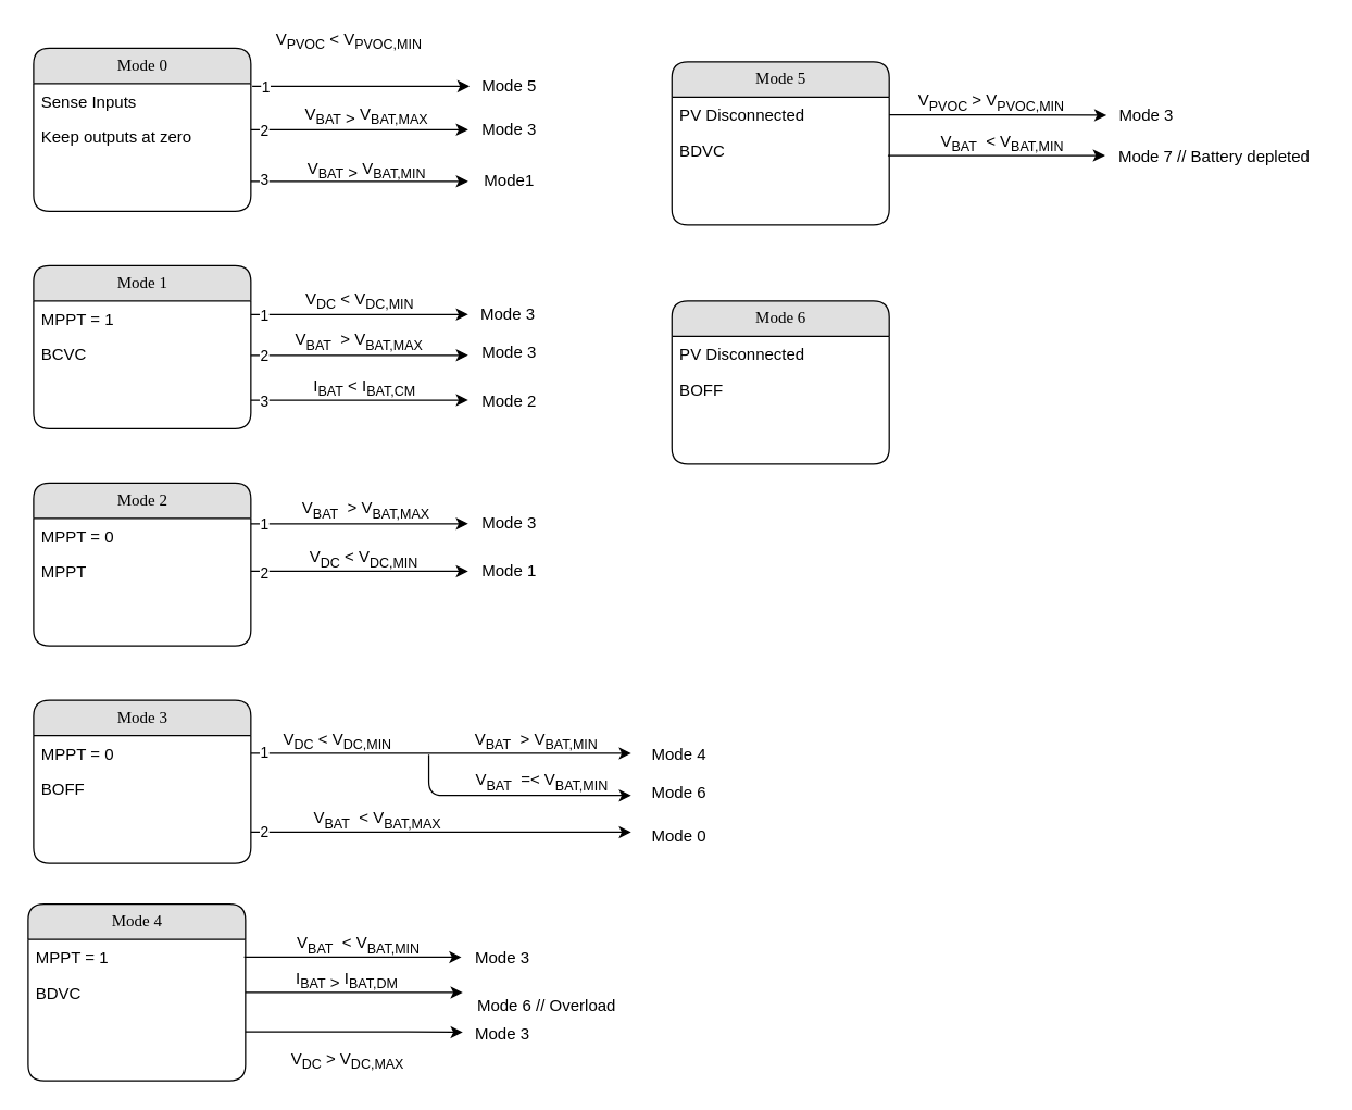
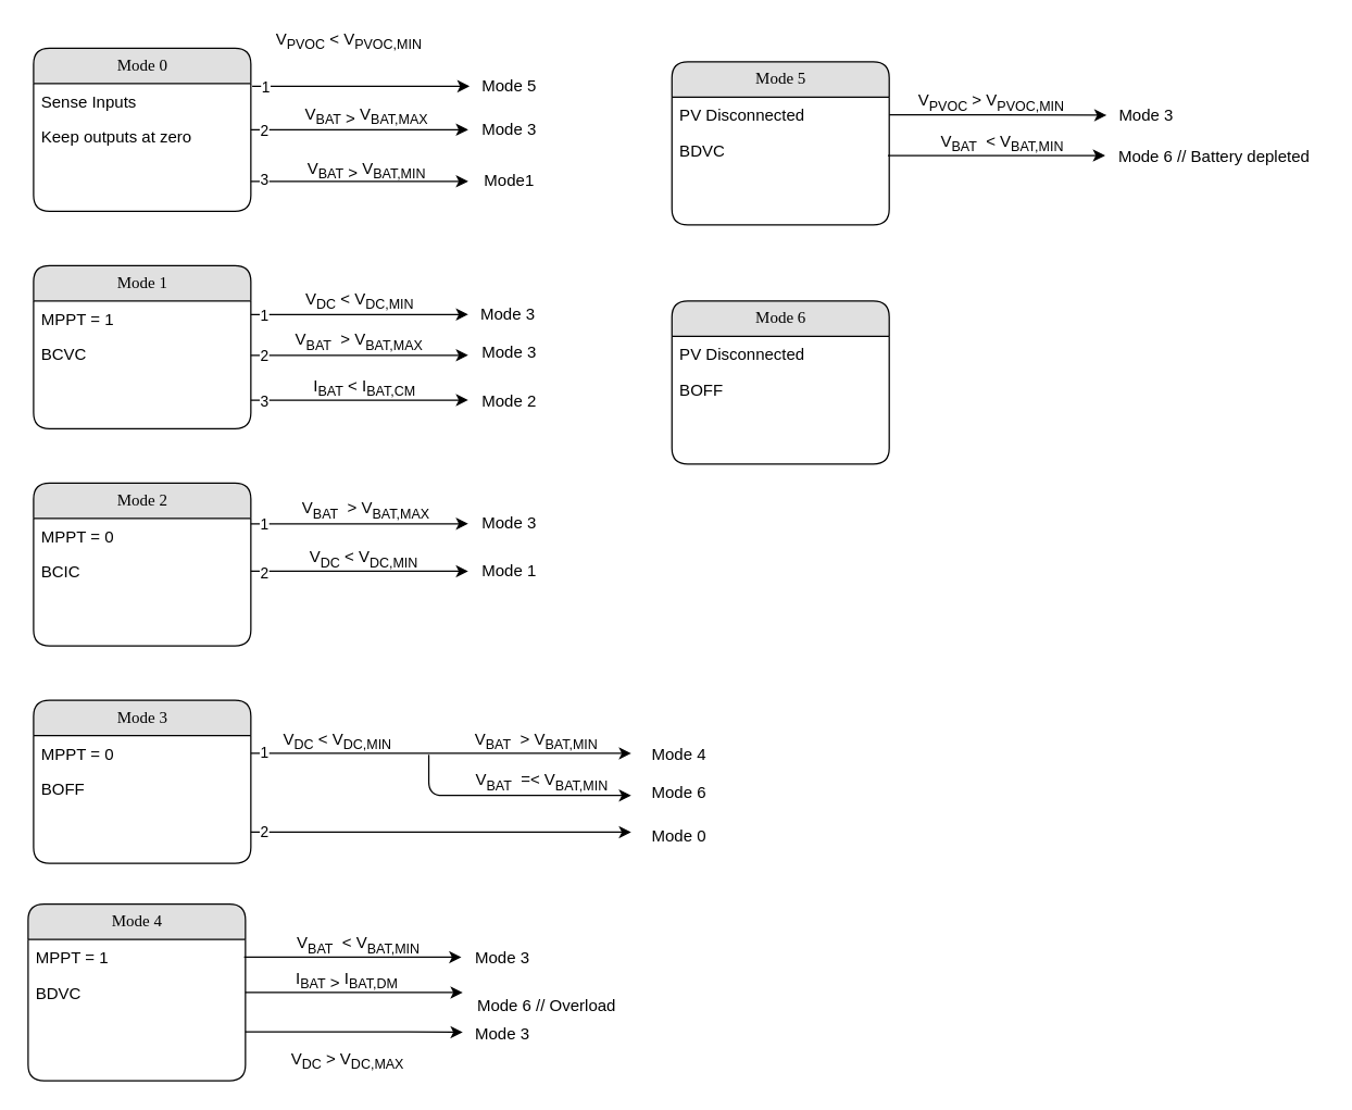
- <mxCell id="78" value="Mode 7 // Battery depleted" style="text;html=1;align=center;verticalAlign=middle;resizable=0;points=[];autosize=1;" vertex="1" parent="1"><mxGeometry x="813" y="105" width="160" height="20" as="geometry" /></mxCell>
+ <mxCell id="78" value="Mode 6 // Battery depleted" style="text;html=1;align=center;verticalAlign=middle;resizable=0;points=[];autosize=1;" vertex="1" parent="1"><mxGeometry x="813" y="105" width="160" height="20" as="geometry" /></mxCell>
- <mxCell id="11" value="MPPT" style="text;html=1;strokeColor=none;fillColor=none;spacingLeft=4;spacingRight=4;whiteSpace=wrap;overflow=hidden;rotatable=0;points=[[0,0.5],[1,0.5]];portConstraint=eastwest;" vertex="1" parent="9"><mxGeometry y="52" width="160" height="26" as="geometry" /></mxCell>
+ <mxCell id="11" value="BCIC" style="text;html=1;strokeColor=none;fillColor=none;spacingLeft=4;spacingRight=4;whiteSpace=wrap;overflow=hidden;rotatable=0;points=[[0,0.5],[1,0.5]];portConstraint=eastwest;" vertex="1" parent="9"><mxGeometry y="52" width="160" height="26" as="geometry" /></mxCell>
- <mxCell id="72" value="&lt;span style=&quot;background-color: transparent ; font-family: &amp;#34;arial&amp;#34; ; vertical-align: baseline&quot;&gt;V&lt;/span&gt;&lt;span style=&quot;background-color: transparent ; font-family: &amp;#34;arial&amp;#34;&quot;&gt;&lt;sub&gt;BAT&lt;/sub&gt;&lt;span style=&quot;vertical-align: sub&quot;&gt;&amp;nbsp;&lt;/span&gt;&lt;/span&gt;&lt;span style=&quot;background-color: transparent ; font-family: &amp;#34;arial&amp;#34;&quot;&gt;&amp;nbsp;&amp;lt;&amp;nbsp;V&lt;/span&gt;&lt;span style=&quot;background-color: transparent ; font-family: &amp;#34;arial&amp;#34;&quot;&gt;&lt;sub&gt;BAT,MAX&lt;/sub&gt;&lt;/span&gt;" style="text;html=1;align=center;verticalAlign=middle;resizable=0;points=[];autosize=1;" vertex="1" parent="1"><mxGeometry x="222" y="593" width="110" height="20" as="geometry" /></mxCell>
